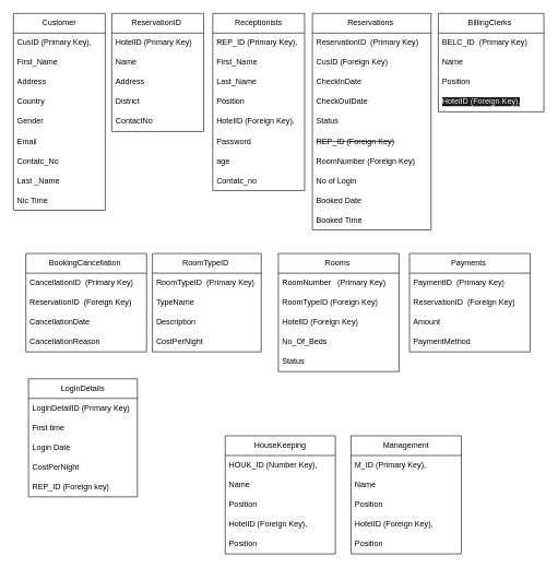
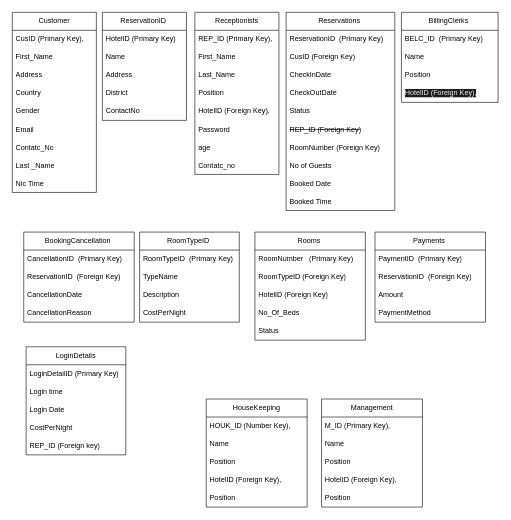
- <mxCell id="40" value="No of Login&amp;nbsp;" style="text;strokeColor=none;fillColor=none;align=left;verticalAlign=middle;spacingLeft=4;spacingRight=4;overflow=hidden;points=[[0,0.5],[1,0.5]];portConstraint=eastwest;rotatable=0;whiteSpace=wrap;html=1;" parent="32" vertex="1"><mxGeometry y="240" width="181" height="30" as="geometry" /></mxCell>
+ <mxCell id="40" value="No of Guests&amp;nbsp;" style="text;strokeColor=none;fillColor=none;align=left;verticalAlign=middle;spacingLeft=4;spacingRight=4;overflow=hidden;points=[[0,0.5],[1,0.5]];portConstraint=eastwest;rotatable=0;whiteSpace=wrap;html=1;" parent="32" vertex="1"><mxGeometry y="240" width="181" height="30" as="geometry" /></mxCell>
- <mxCell id="78" value="First time" style="text;strokeColor=none;fillColor=none;align=left;verticalAlign=middle;spacingLeft=4;spacingRight=4;overflow=hidden;points=[[0,0.5],[1,0.5]];portConstraint=eastwest;rotatable=0;whiteSpace=wrap;html=1;" parent="76" vertex="1"><mxGeometry y="60" width="166" height="30" as="geometry" /></mxCell>
+ <mxCell id="78" value="Login time" style="text;strokeColor=none;fillColor=none;align=left;verticalAlign=middle;spacingLeft=4;spacingRight=4;overflow=hidden;points=[[0,0.5],[1,0.5]];portConstraint=eastwest;rotatable=0;whiteSpace=wrap;html=1;" parent="76" vertex="1"><mxGeometry y="60" width="166" height="30" as="geometry" /></mxCell>
